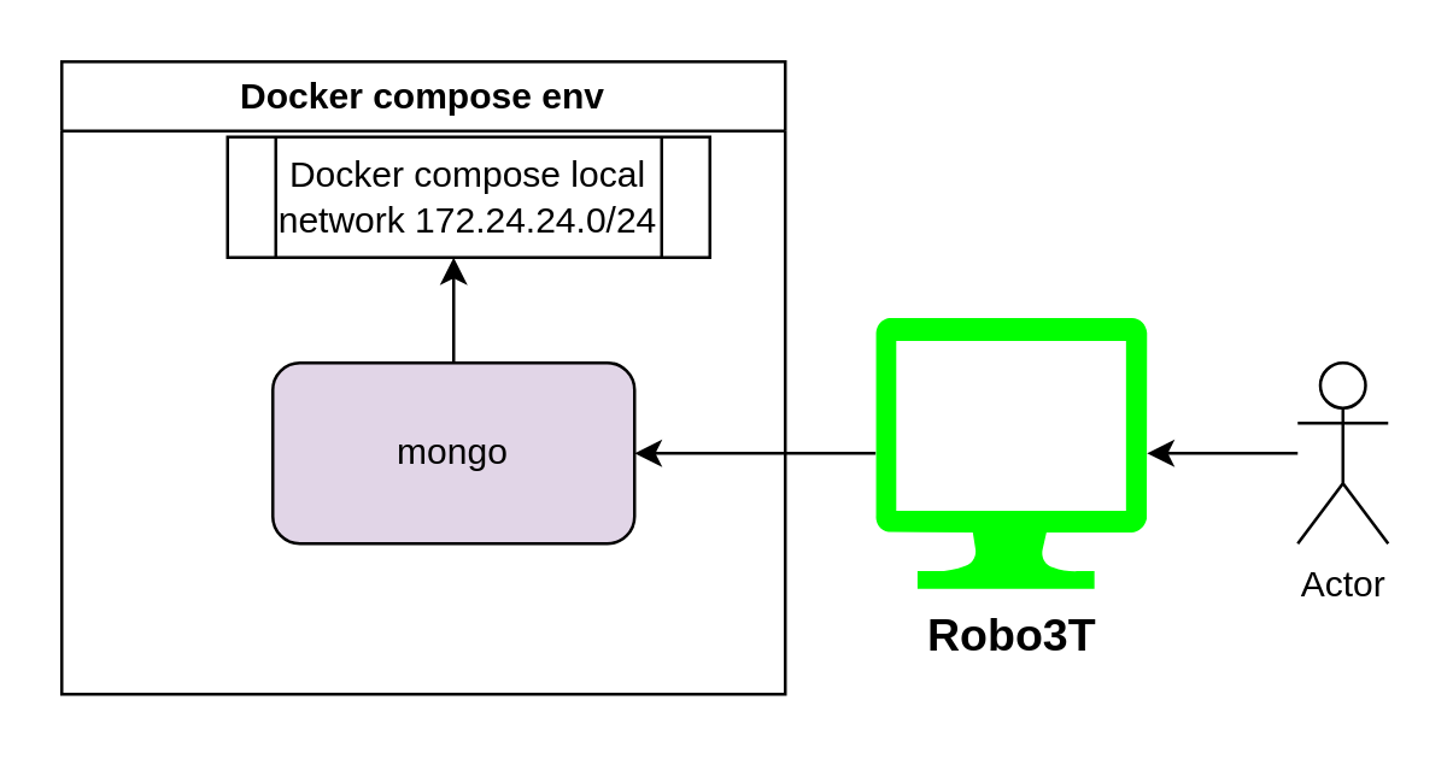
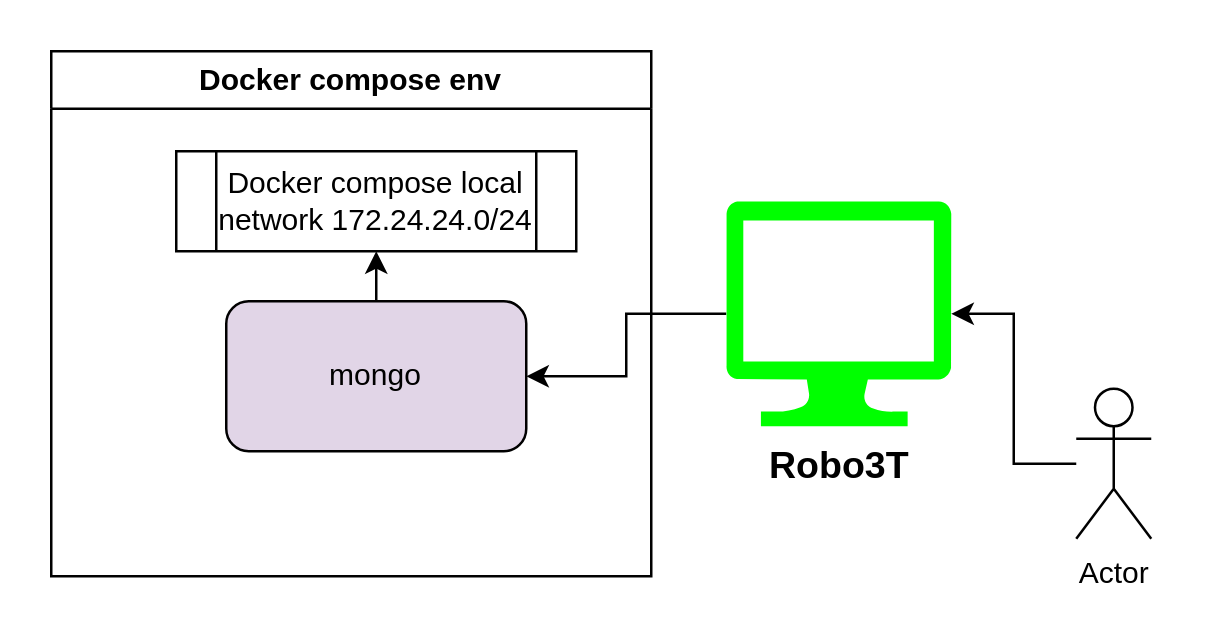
- <mxCell id="3" value="Docker compose local network&amp;nbsp;172.24.24.0/24" style="shape=process;whiteSpace=wrap;html=1;backgroundOutline=1;" parent="2" vertex="1"><mxGeometry x="55" y="25" width="160" height="40" as="geometry" /></mxCell>
+ <mxCell id="3" value="Docker compose local network&amp;nbsp;172.24.24.0/24" style="shape=process;whiteSpace=wrap;html=1;backgroundOutline=1;" parent="2" vertex="1"><mxGeometry x="50" y="40" width="160" height="40" as="geometry" /></mxCell>
- <mxCell id="9" value="&lt;b&gt;&lt;font style=&quot;font-size: 15px;&quot;&gt;Robo3T&lt;/font&gt;&lt;/b&gt;" style="verticalLabelPosition=bottom;html=1;verticalAlign=top;align=center;strokeColor=none;fillColor=#00FF00;shape=mxgraph.azure.computer;pointerEvents=1;" vertex="1" parent="1"><mxGeometry x="290" y="105" width="90" height="90" as="geometry" /></mxCell>
+ <mxCell id="9" value="&lt;b&gt;&lt;font style=&quot;font-size: 15px;&quot;&gt;Robo3T&lt;/font&gt;&lt;/b&gt;" style="verticalLabelPosition=bottom;html=1;verticalAlign=top;align=center;strokeColor=none;fillColor=#00FF00;shape=mxgraph.azure.computer;pointerEvents=1;" vertex="1" parent="1"><mxGeometry x="290" y="80" width="90" height="90" as="geometry" /></mxCell>
- <mxCell id="7" value="Actor" style="shape=umlActor;verticalLabelPosition=bottom;verticalAlign=top;html=1;outlineConnect=0;" parent="1" vertex="1"><mxGeometry x="430" y="120" width="30" height="60" as="geometry" /></mxCell>
+ <mxCell id="7" value="Actor" style="shape=umlActor;verticalLabelPosition=bottom;verticalAlign=top;html=1;outlineConnect=0;" parent="1" vertex="1"><mxGeometry x="430" y="155" width="30" height="60" as="geometry" /></mxCell>
